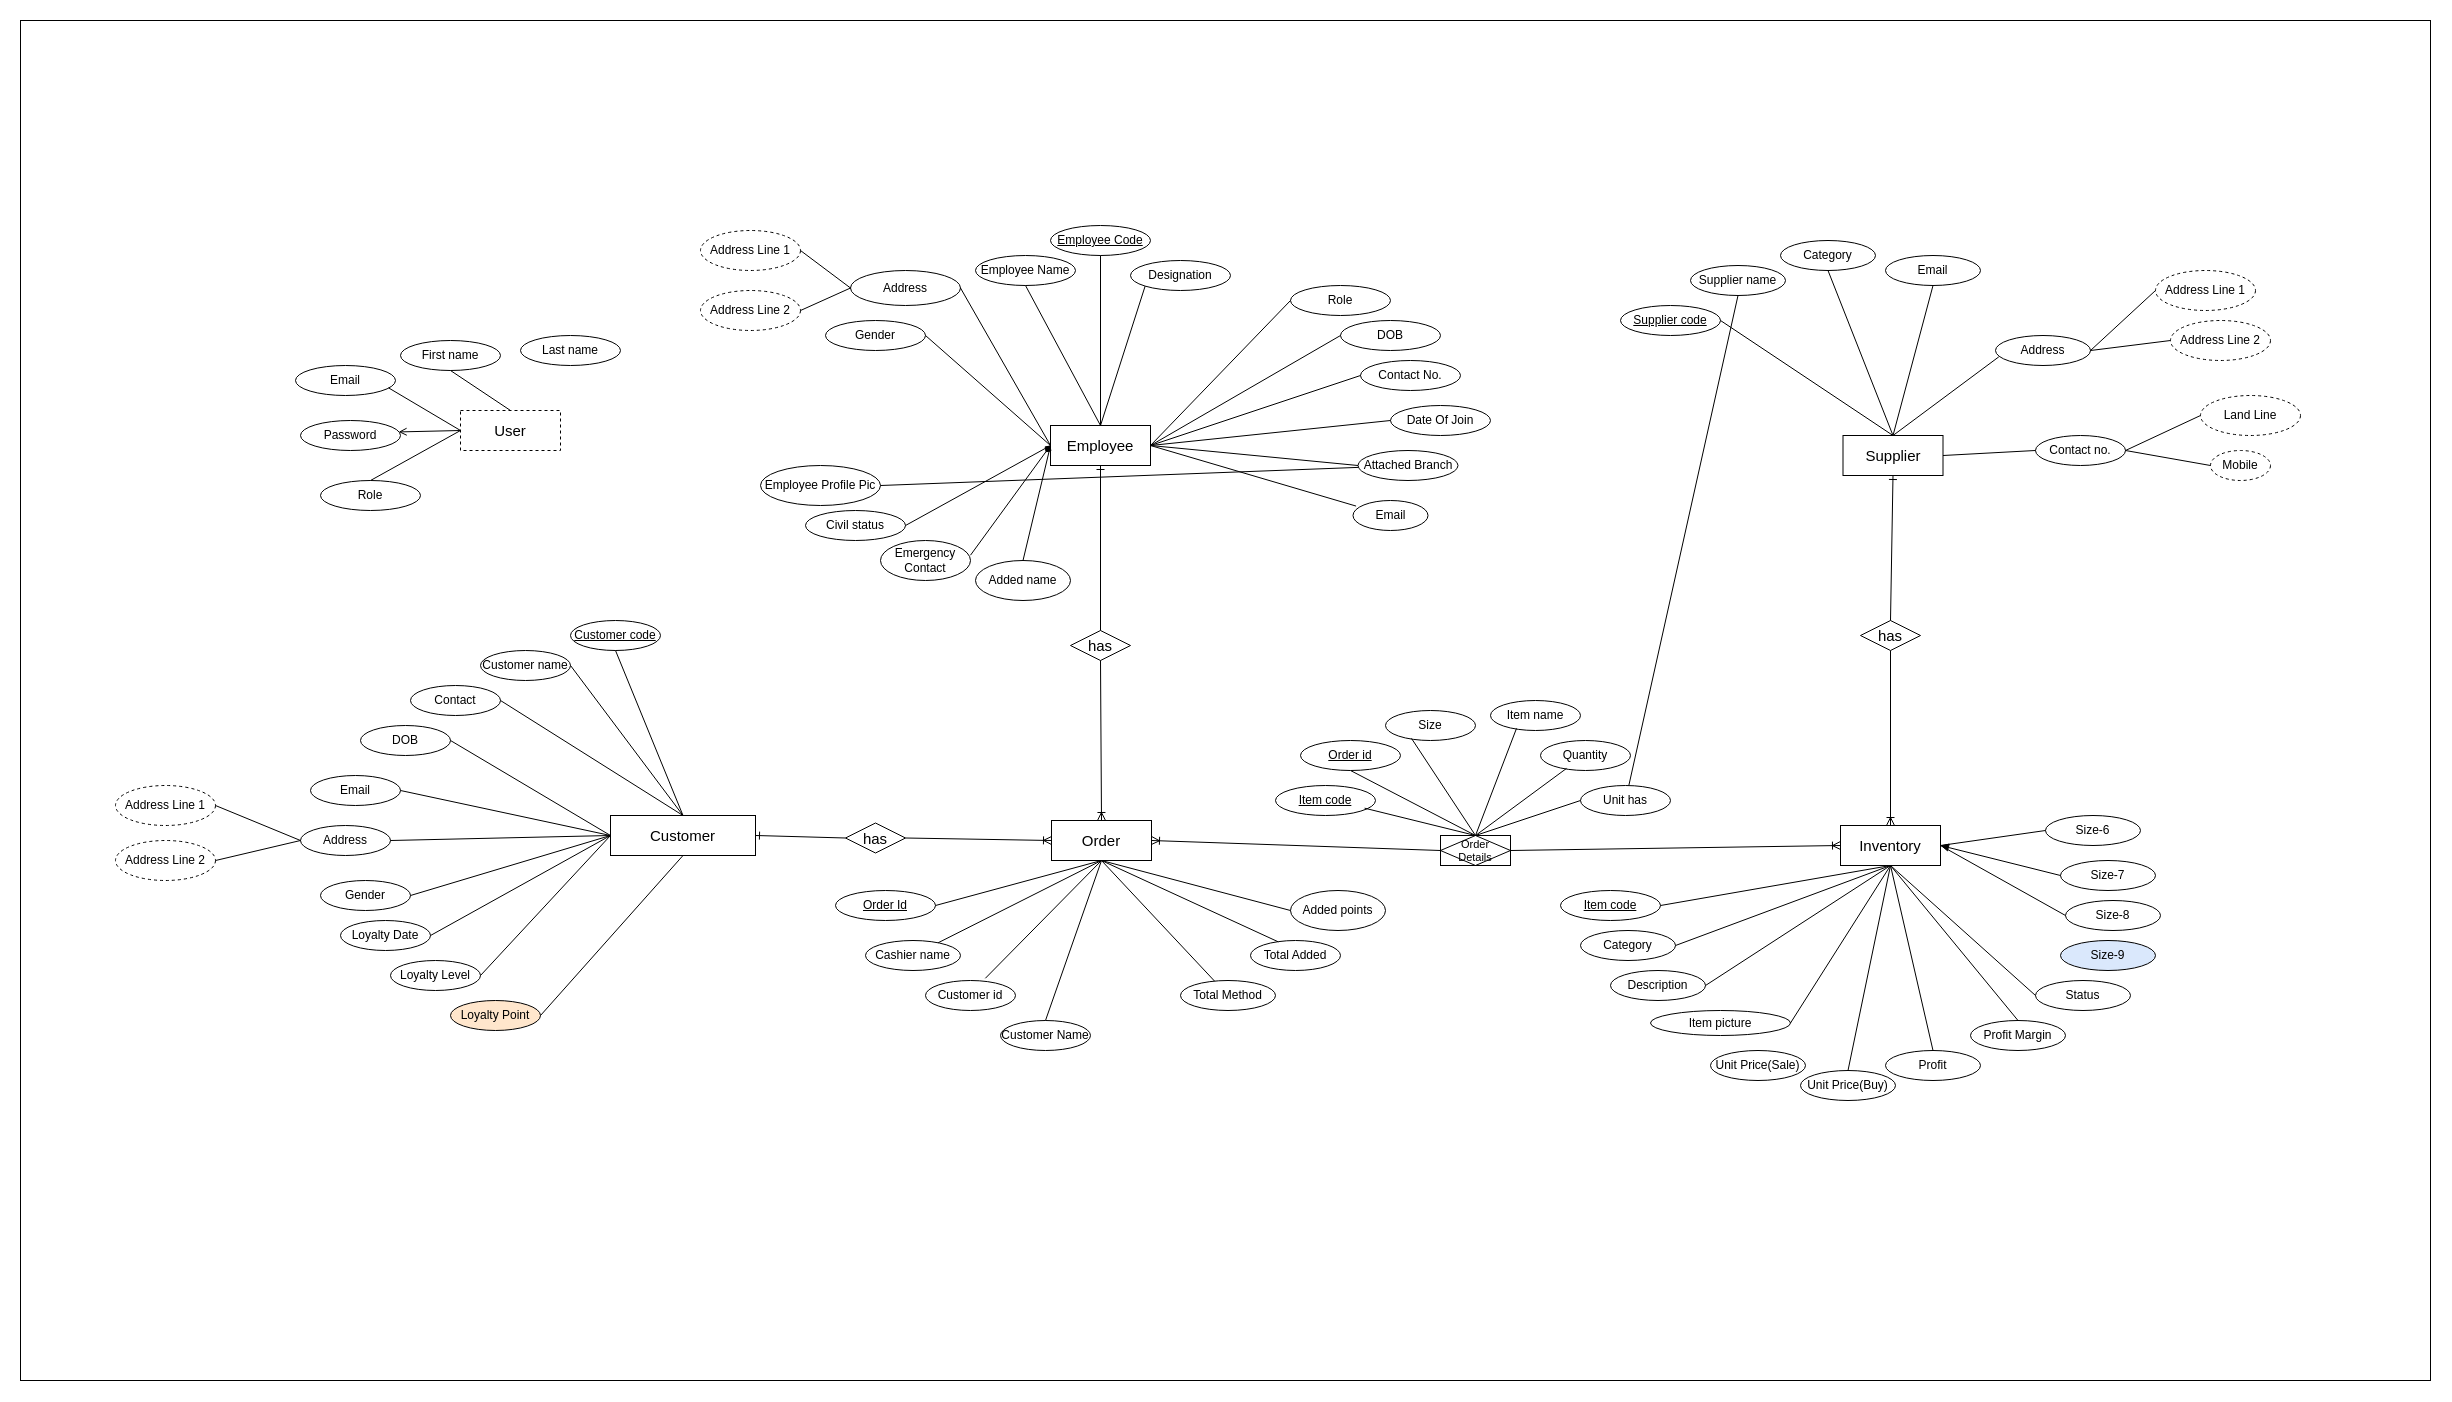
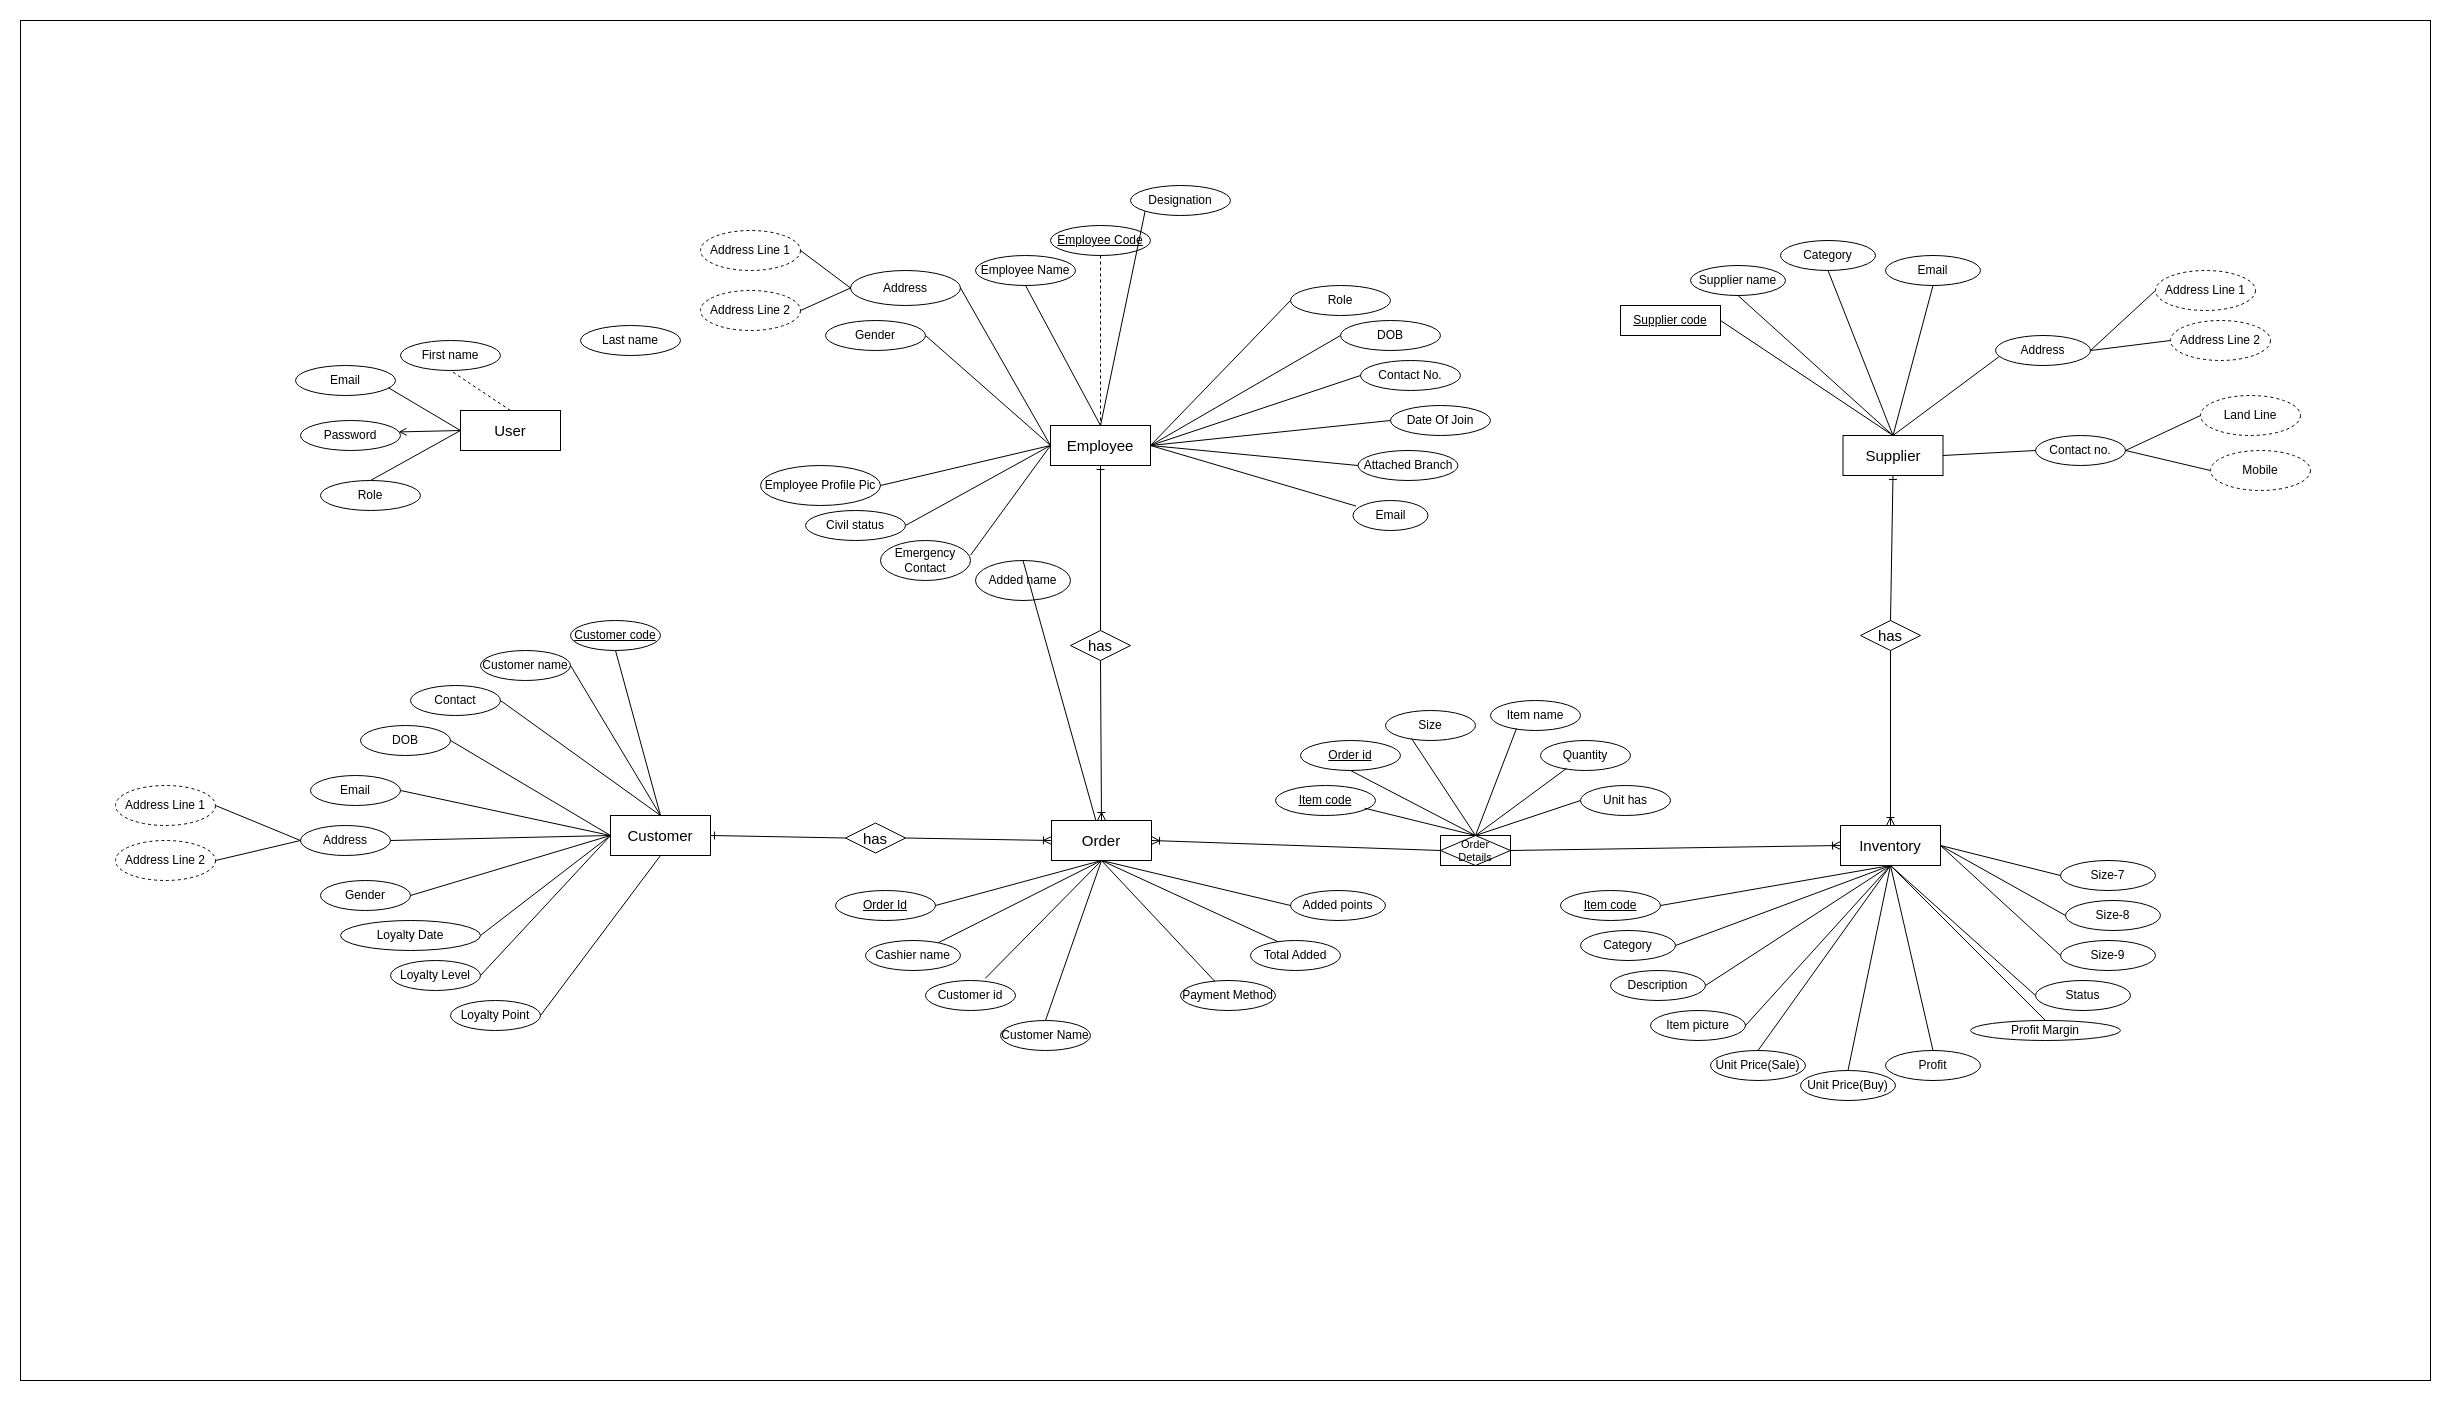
- <mxCell id="14" value="Designation" style="ellipse;whiteSpace=wrap;html=1;align=center;" parent="1" vertex="1"><mxGeometry x="1130" y="260" width="100" height="30" as="geometry" /></mxCell>
+ <mxCell id="14" value="Designation" style="ellipse;whiteSpace=wrap;html=1;align=center;" parent="1" vertex="1"><mxGeometry x="1130" y="185" width="100" height="30" as="geometry" /></mxCell>
- <mxCell id="112" value="Supplier code" style="ellipse;whiteSpace=wrap;html=1;align=center;fontStyle=4;" parent="1" vertex="1"><mxGeometry x="1620" y="305" width="100" height="30" as="geometry" /></mxCell>
+ <mxCell id="112" value="Supplier code" style="whiteSpace=wrap;html=1;align=center;fontStyle=4;rounded=0;" parent="1" vertex="1"><mxGeometry x="1620" y="305" width="100" height="30" as="geometry" /></mxCell>
- <mxCell id="13" value="" style="endArrow=none;html=1;rounded=0;exitX=0.5;exitY=1;exitDx=0;exitDy=0;entryX=0.5;entryY=0;entryDx=0;entryDy=0;" parent="1" source="4" target="3" edge="1"><mxGeometry width="50" height="50" relative="1" as="geometry"><mxPoint x="895" y="430" as="sourcePoint" /><mxPoint x="1060" y="455" as="targetPoint" /></mxGeometry></mxCell>
+ <mxCell id="13" value="" style="endArrow=none;html=1;rounded=0;exitX=0.5;exitY=1;exitDx=0;exitDy=0;entryX=0.5;entryY=0;entryDx=0;entryDy=0;dashed=1;" parent="1" source="4" target="3" edge="1"><mxGeometry width="50" height="50" relative="1" as="geometry"><mxPoint x="895" y="430" as="sourcePoint" /><mxPoint x="1060" y="455" as="targetPoint" /></mxGeometry></mxCell>
- <mxCell id="159" value="Last name" style="ellipse;whiteSpace=wrap;html=1;align=center;" vertex="1" parent="1"><mxGeometry x="520" y="335" width="100" height="30" as="geometry" /></mxCell>
+ <mxCell id="159" value="Last name" style="ellipse;whiteSpace=wrap;html=1;align=center;" vertex="1" parent="1"><mxGeometry x="580" y="325" width="100" height="30" as="geometry" /></mxCell>
- <mxCell id="158" value="" style="endArrow=none;html=1;rounded=0;entryX=0.5;entryY=1;entryDx=0;entryDy=0;exitX=0.5;exitY=0;exitDx=0;exitDy=0;" edge="1" parent="1" target="157" source="148"><mxGeometry width="50" height="50" relative="1" as="geometry"><mxPoint x="540" y="290" as="sourcePoint" /><mxPoint x="535" y="425" as="targetPoint" /></mxGeometry></mxCell>
+ <mxCell id="158" value="" style="endArrow=none;html=1;rounded=0;entryX=0.5;entryY=1;entryDx=0;entryDy=0;exitX=0.5;exitY=0;exitDx=0;exitDy=0;dashed=1;" edge="1" parent="1" target="157" source="148"><mxGeometry width="50" height="50" relative="1" as="geometry"><mxPoint x="540" y="290" as="sourcePoint" /><mxPoint x="535" y="425" as="targetPoint" /></mxGeometry></mxCell>
- <mxCell id="148" value="&lt;font style=&quot;font-size: 15px;&quot;&gt;User&lt;/font&gt;" style="whiteSpace=wrap;html=1;align=center;dashed=1;" parent="1" vertex="1"><mxGeometry x="460" y="410" width="100" height="40" as="geometry" /></mxCell>
+ <mxCell id="148" value="&lt;font style=&quot;font-size: 15px;&quot;&gt;User&lt;/font&gt;" style="whiteSpace=wrap;html=1;align=center;" parent="1" vertex="1"><mxGeometry x="460" y="410" width="100" height="40" as="geometry" /></mxCell>
- <mxCell id="37" value="" style="endArrow=diamond;html=1;rounded=0;exitX=1;exitY=0.367;exitDx=0;exitDy=0;entryX=0;entryY=0.5;entryDx=0;entryDy=0;exitPerimeter=0;" parent="1" source="34" target="3" edge="1"><mxGeometry width="50" height="50" relative="1" as="geometry"><mxPoint x="1113" y="655" as="sourcePoint" /><mxPoint x="1135" y="525" as="targetPoint" /></mxGeometry></mxCell>
+ <mxCell id="37" value="" style="endArrow=none;html=1;rounded=0;exitX=1;exitY=0.367;exitDx=0;exitDy=0;entryX=0;entryY=0.5;entryDx=0;entryDy=0;exitPerimeter=0;" parent="1" source="34" target="3" edge="1"><mxGeometry width="50" height="50" relative="1" as="geometry"><mxPoint x="1113" y="655" as="sourcePoint" /><mxPoint x="1135" y="525" as="targetPoint" /></mxGeometry></mxCell>
- <mxCell id="129" value="Mobile" style="ellipse;whiteSpace=wrap;html=1;align=center;dashed=1;" parent="1" vertex="1"><mxGeometry x="2210" y="450" width="60" height="30" as="geometry" /></mxCell>
+ <mxCell id="129" value="Mobile" style="ellipse;whiteSpace=wrap;html=1;align=center;dashed=1;" parent="1" vertex="1"><mxGeometry x="2210" y="450" width="100" height="40" as="geometry" /></mxCell>
- <mxCell id="11" value="" style="endArrow=none;html=1;rounded=0;exitX=1;exitY=0.5;exitDx=0;exitDy=0;" parent="1" source="6" target="18" edge="1"><mxGeometry width="50" height="50" relative="1" as="geometry"><mxPoint x="945" y="330" as="sourcePoint" /><mxPoint x="1060" y="455" as="targetPoint" /></mxGeometry></mxCell>
+ <mxCell id="11" value="" style="endArrow=none;html=1;rounded=0;exitX=1;exitY=0.5;exitDx=0;exitDy=0;entryX=0;entryY=0.5;entryDx=0;entryDy=0;" parent="1" source="6" target="3" edge="1"><mxGeometry width="50" height="50" relative="1" as="geometry"><mxPoint x="945" y="330" as="sourcePoint" /><mxPoint x="1060" y="455" as="targetPoint" /></mxGeometry></mxCell>
- <mxCell id="35" value="" style="endArrow=none;html=1;rounded=0;exitX=0.5;exitY=0;exitDx=0;exitDy=0;entryX=0;entryY=0.5;entryDx=0;entryDy=0;" parent="1" source="33" target="3" edge="1"><mxGeometry width="50" height="50" relative="1" as="geometry"><mxPoint x="905" y="550" as="sourcePoint" /><mxPoint x="1060" y="455" as="targetPoint" /></mxGeometry></mxCell>
+ <mxCell id="35" value="" style="endArrow=none;html=1;rounded=0;exitX=0.5;exitY=0;exitDx=0;exitDy=0;" parent="1" source="33" target="38" edge="1"><mxGeometry width="50" height="50" relative="1" as="geometry"><mxPoint x="905" y="550" as="sourcePoint" /><mxPoint x="1060" y="455" as="targetPoint" /></mxGeometry></mxCell>
- <mxCell id="115" value="" style="endArrow=none;html=1;rounded=0;exitX=0.5;exitY=1;exitDx=0;exitDy=0;" parent="1" source="114" target="144" edge="1"><mxGeometry width="50" height="50" relative="1" as="geometry"><mxPoint x="1597" y="-51.5" as="sourcePoint" /><mxPoint x="1555" y="225" as="targetPoint" /></mxGeometry></mxCell>
+ <mxCell id="115" value="" style="endArrow=none;html=1;rounded=0;exitX=0.5;exitY=1;exitDx=0;exitDy=0;entryX=0.5;entryY=0;entryDx=0;entryDy=0;" parent="1" source="114" target="111" edge="1"><mxGeometry width="50" height="50" relative="1" as="geometry"><mxPoint x="1597" y="-51.5" as="sourcePoint" /><mxPoint x="1555" y="225" as="targetPoint" /></mxGeometry></mxCell>
- <mxCell id="105" value="Size-6" style="ellipse;whiteSpace=wrap;html=1;align=center;" parent="1" vertex="1"><mxGeometry x="2045" y="815" width="95" height="30" as="geometry" /></mxCell>
- <mxCell id="56" value="&lt;font style=&quot;font-size: 15px;&quot;&gt;Customer&lt;/font&gt;" style="whiteSpace=wrap;html=1;align=center;" parent="1" vertex="1"><mxGeometry x="610" y="815" width="145" height="40" as="geometry" /></mxCell>
+ <mxCell id="56" value="&lt;font style=&quot;font-size: 15px;&quot;&gt;Customer&lt;/font&gt;" style="whiteSpace=wrap;html=1;align=center;" parent="1" vertex="1"><mxGeometry x="610" y="815" width="100" height="40" as="geometry" /></mxCell>
- <mxCell id="106" value="" style="endArrow=none;html=1;rounded=0;exitX=0;exitY=0.5;exitDx=0;exitDy=0;entryX=1;entryY=0.5;entryDx=0;entryDy=0;" parent="1" source="105" target="84" edge="1"><mxGeometry width="50" height="50" relative="1" as="geometry"><mxPoint x="1982" y="568.5" as="sourcePoint" /><mxPoint x="1940" y="700" as="targetPoint" /></mxGeometry></mxCell>
- <mxCell id="108" value="" style="endArrow=block;html=1;rounded=0;exitX=0;exitY=0.5;exitDx=0;exitDy=0;entryX=1;entryY=0.5;entryDx=0;entryDy=0;" parent="1" source="107" target="84" edge="1"><mxGeometry width="50" height="50" relative="1" as="geometry"><mxPoint x="1992" y="608.5" as="sourcePoint" /><mxPoint x="1950" y="740" as="targetPoint" /></mxGeometry></mxCell>
+ <mxCell id="108" value="" style="endArrow=none;html=1;rounded=0;exitX=0;exitY=0.5;exitDx=0;exitDy=0;entryX=1;entryY=0.5;entryDx=0;entryDy=0;" parent="1" source="107" target="84" edge="1"><mxGeometry width="50" height="50" relative="1" as="geometry"><mxPoint x="1992" y="608.5" as="sourcePoint" /><mxPoint x="1950" y="740" as="targetPoint" /></mxGeometry></mxCell>
+ <mxCell id="104" value="" style="endArrow=none;html=1;rounded=0;exitX=0;exitY=0.5;exitDx=0;exitDy=0;entryX=1;entryY=0.5;entryDx=0;entryDy=0;" parent="1" source="103" target="84" edge="1"><mxGeometry width="50" height="50" relative="1" as="geometry"><mxPoint x="1982" y="713.5" as="sourcePoint" /><mxPoint x="2250" y="635" as="targetPoint" /></mxGeometry></mxCell>
- <mxCell id="43" value="Added points" style="ellipse;whiteSpace=wrap;html=1;align=center;" parent="1" vertex="1"><mxGeometry x="1290" y="890" width="95" height="40" as="geometry" /></mxCell>
+ <mxCell id="43" value="Added points" style="ellipse;whiteSpace=wrap;html=1;align=center;" parent="1" vertex="1"><mxGeometry x="1290" y="890" width="95" height="30" as="geometry" /></mxCell>
- <mxCell id="65" value="Loyalty Date" style="ellipse;whiteSpace=wrap;html=1;align=center;" parent="1" vertex="1"><mxGeometry x="340" y="920" width="90" height="30" as="geometry" /></mxCell>
+ <mxCell id="65" value="Loyalty Date" style="ellipse;whiteSpace=wrap;html=1;align=center;" parent="1" vertex="1"><mxGeometry x="340" y="920" width="140" height="30" as="geometry" /></mxCell>
- <mxCell id="103" value="Size-9" style="ellipse;whiteSpace=wrap;html=1;align=center;fillColor=#dae8fc;" parent="1" vertex="1"><mxGeometry x="2060" y="940" width="95" height="30" as="geometry" /></mxCell>
+ <mxCell id="103" value="Size-9" style="ellipse;whiteSpace=wrap;html=1;align=center;" parent="1" vertex="1"><mxGeometry x="2060" y="940" width="95" height="30" as="geometry" /></mxCell>
+ <mxCell id="94" value="" style="endArrow=none;html=1;rounded=0;exitX=0.5;exitY=0;exitDx=0;exitDy=0;entryX=0.5;entryY=1;entryDx=0;entryDy=0;" parent="1" source="93" target="84" edge="1"><mxGeometry width="50" height="50" relative="1" as="geometry"><mxPoint x="1622" y="873.5" as="sourcePoint" /><mxPoint x="1890" y="870" as="targetPoint" /></mxGeometry></mxCell>
- <mxCell id="42" value="Total Method" style="ellipse;whiteSpace=wrap;html=1;align=center;" parent="1" vertex="1"><mxGeometry x="1180" y="980" width="95" height="30" as="geometry" /></mxCell>
+ <mxCell id="42" value="Payment Method" style="ellipse;whiteSpace=wrap;html=1;align=center;" parent="1" vertex="1"><mxGeometry x="1180" y="980" width="95" height="30" as="geometry" /></mxCell>
- <mxCell id="79" value="Loyalty Point" style="ellipse;whiteSpace=wrap;html=1;align=center;fillColor=#ffe6cc;" parent="1" vertex="1"><mxGeometry x="450" y="1000" width="90" height="30" as="geometry" /></mxCell>
+ <mxCell id="79" value="Loyalty Point" style="ellipse;whiteSpace=wrap;html=1;align=center;" parent="1" vertex="1"><mxGeometry x="450" y="1000" width="90" height="30" as="geometry" /></mxCell>
- <mxCell id="91" value="Item picture" style="ellipse;whiteSpace=wrap;html=1;align=center;" parent="1" vertex="1"><mxGeometry x="1650" y="1010" width="140" height="25" as="geometry" /></mxCell>
+ <mxCell id="91" value="Item picture" style="ellipse;whiteSpace=wrap;html=1;align=center;" parent="1" vertex="1"><mxGeometry x="1650" y="1010" width="95" height="30" as="geometry" /></mxCell>
- <mxCell id="99" value="Profit Margin" style="ellipse;whiteSpace=wrap;html=1;align=center;" parent="1" vertex="1"><mxGeometry x="1970" y="1020" width="95" height="30" as="geometry" /></mxCell>
+ <mxCell id="99" value="Profit Margin" style="ellipse;whiteSpace=wrap;html=1;align=center;" parent="1" vertex="1"><mxGeometry x="1970" y="1020" width="150" height="20" as="geometry" /></mxCell>
